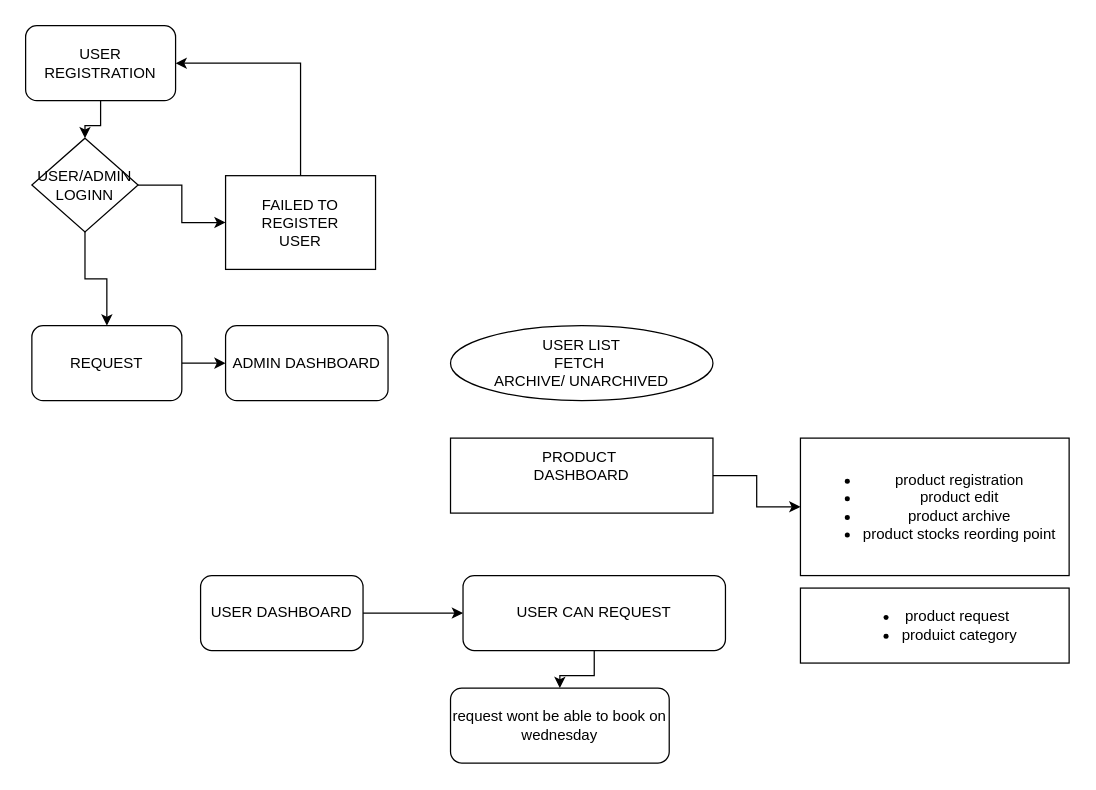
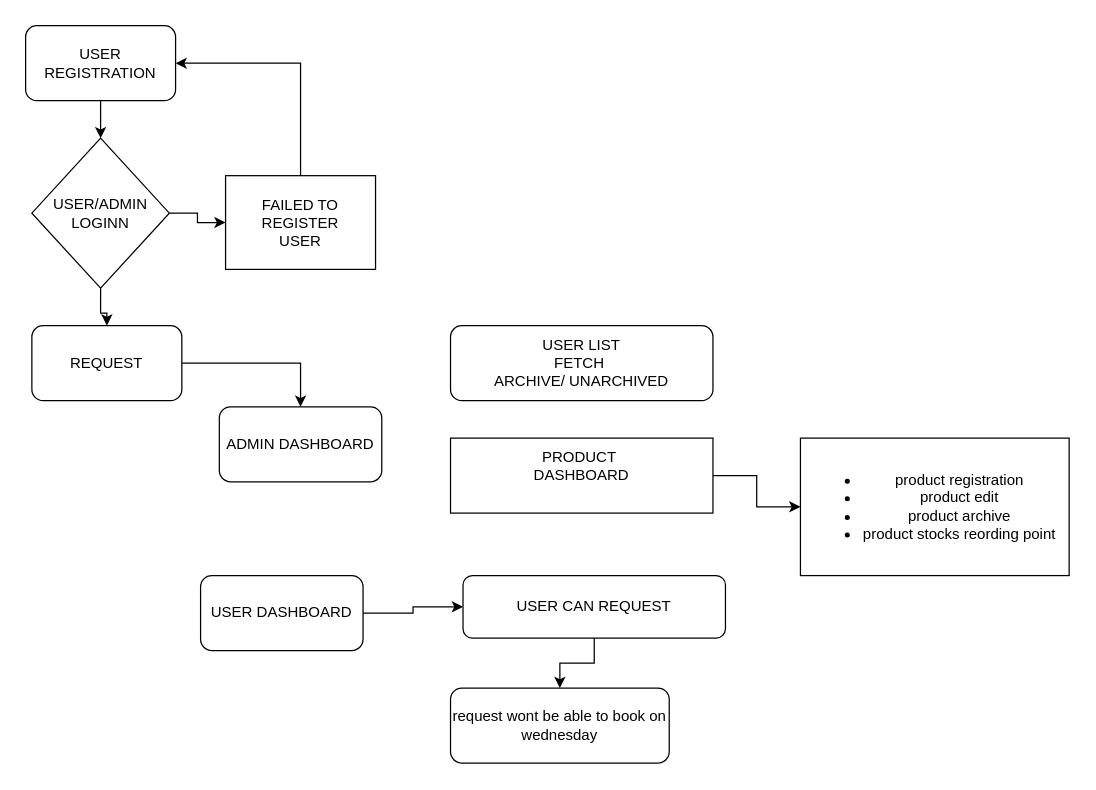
- <mxCell id="8" value="USER/ADMIN&lt;div&gt;LOGINN&lt;/div&gt;" style="rhombus;whiteSpace=wrap;html=1;" parent="1" vertex="1"><mxGeometry x="25" y="110" width="85" height="75" as="geometry" /></mxCell>
+ <mxCell id="8" value="USER/ADMIN&lt;div&gt;LOGINN&lt;/div&gt;" style="rhombus;whiteSpace=wrap;html=1;" parent="1" vertex="1"><mxGeometry x="25" y="110" width="110" height="120" as="geometry" /></mxCell>
- <mxCell id="9" value="ADMIN DASHBOARD" style="whiteSpace=wrap;html=1;rounded=1;" parent="1" vertex="1"><mxGeometry x="180" y="260" width="130" height="60" as="geometry" /></mxCell>
+ <mxCell id="9" value="ADMIN DASHBOARD" style="whiteSpace=wrap;html=1;rounded=1;" parent="1" vertex="1"><mxGeometry x="175" y="325" width="130" height="60" as="geometry" /></mxCell>
- <mxCell id="12" value="USER LIST&lt;div&gt;FETCH&amp;nbsp;&lt;/div&gt;&lt;div&gt;ARCHIVE/ UNARCHIVED&lt;/div&gt;" style="ellipse;whiteSpace=wrap;html=1;" parent="1" vertex="1"><mxGeometry x="360" y="260" width="210" height="60" as="geometry" /></mxCell>
+ <mxCell id="12" value="USER LIST&lt;div&gt;FETCH&amp;nbsp;&lt;/div&gt;&lt;div&gt;ARCHIVE/ UNARCHIVED&lt;/div&gt;" style="whiteSpace=wrap;html=1;rounded=1;" parent="1" vertex="1"><mxGeometry x="360" y="260" width="210" height="60" as="geometry" /></mxCell>
- <mxCell id="18" value="USER CAN REQUEST" style="whiteSpace=wrap;html=1;rounded=1;" vertex="1" parent="1"><mxGeometry x="370" y="460" width="210" height="60" as="geometry" /></mxCell>
+ <mxCell id="18" value="USER CAN REQUEST" style="whiteSpace=wrap;html=1;rounded=1;" vertex="1" parent="1"><mxGeometry x="370" y="460" width="210" height="50" as="geometry" /></mxCell>
- <mxCell id="16" value="&lt;ul&gt;&lt;li&gt;product request&amp;nbsp;&lt;/li&gt;&lt;li&gt;produict category&lt;/li&gt;&lt;/ul&gt;" style="whiteSpace=wrap;html=1;rounded=0;" vertex="1" parent="1"><mxGeometry x="640" y="470" width="215" height="60" as="geometry" /></mxCell>
